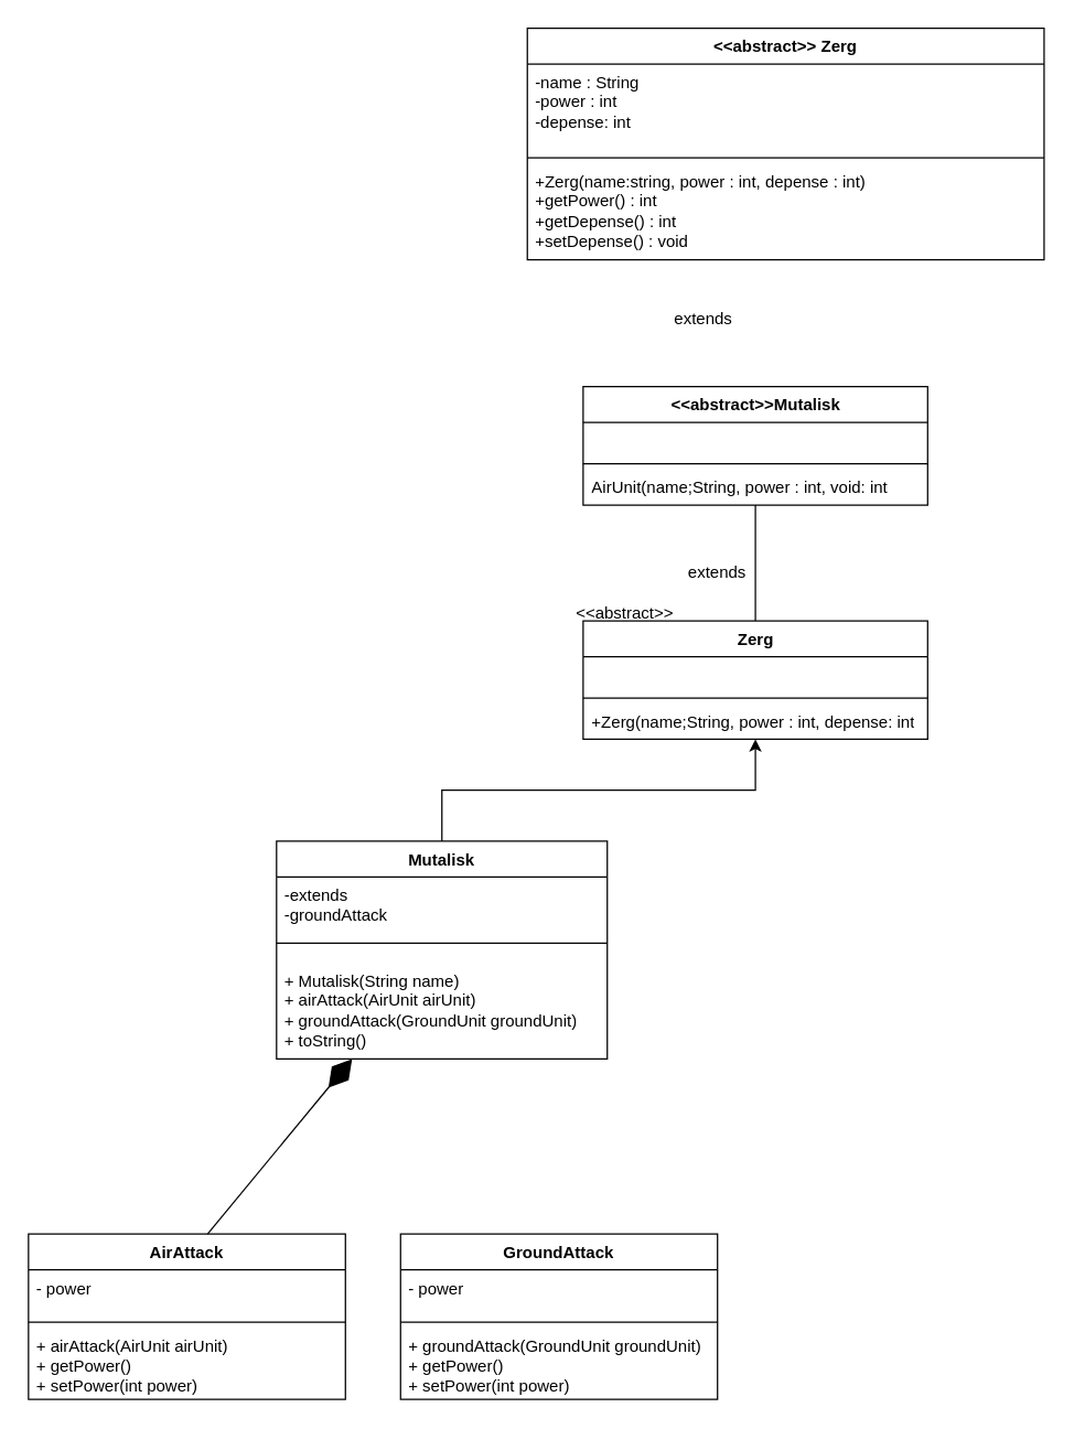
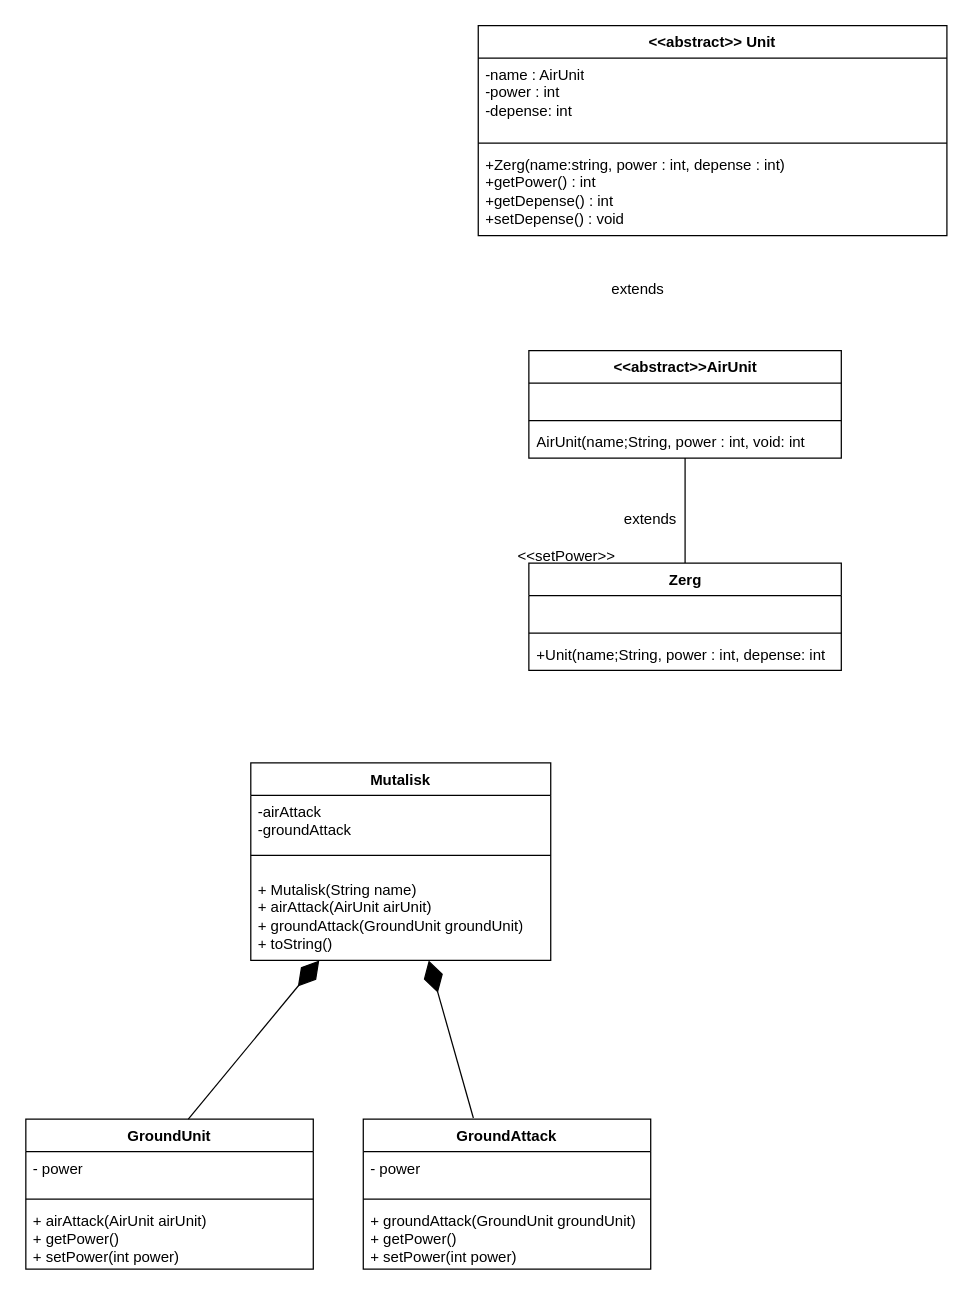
- <mxCell id="10" value="&amp;lt;&amp;lt;abstract&amp;gt;&amp;gt; Zerg" style="swimlane;fontStyle=1;align=center;verticalAlign=top;childLayout=stackLayout;horizontal=1;startSize=26;horizontalStack=0;resizeParent=1;resizeParentMax=0;resizeLast=0;collapsible=1;marginBottom=0;whiteSpace=wrap;html=1;labelBackgroundColor=none;" vertex="1" parent="1"><mxGeometry x="382" y="20" width="375" height="168" as="geometry" /></mxCell>
+ <mxCell id="10" value="&amp;lt;&amp;lt;abstract&amp;gt;&amp;gt; Unit" style="swimlane;fontStyle=1;align=center;verticalAlign=top;childLayout=stackLayout;horizontal=1;startSize=26;horizontalStack=0;resizeParent=1;resizeParentMax=0;resizeLast=0;collapsible=1;marginBottom=0;whiteSpace=wrap;html=1;labelBackgroundColor=none;" vertex="1" parent="1"><mxGeometry x="382" y="20" width="375" height="168" as="geometry" /></mxCell>
- <mxCell id="11" value="-name : String&lt;br&gt;-power : int&lt;br&gt;-depense: int" style="text;strokeColor=none;fillColor=none;align=left;verticalAlign=top;spacingLeft=4;spacingRight=4;overflow=hidden;rotatable=0;points=[[0,0.5],[1,0.5]];portConstraint=eastwest;whiteSpace=wrap;html=1;labelBackgroundColor=none;" vertex="1" parent="10"><mxGeometry y="26" width="375" height="64" as="geometry" /></mxCell>
+ <mxCell id="11" value="-name : AirUnit&lt;br&gt;-power : int&lt;br&gt;-depense: int" style="text;strokeColor=none;fillColor=none;align=left;verticalAlign=top;spacingLeft=4;spacingRight=4;overflow=hidden;rotatable=0;points=[[0,0.5],[1,0.5]];portConstraint=eastwest;whiteSpace=wrap;html=1;labelBackgroundColor=none;" vertex="1" parent="10"><mxGeometry y="26" width="375" height="64" as="geometry" /></mxCell>
- <mxCell id="22" value="&amp;lt;&amp;lt;abstract&amp;gt;&amp;gt;Mutalisk" style="swimlane;fontStyle=1;align=center;verticalAlign=top;childLayout=stackLayout;horizontal=1;startSize=26;horizontalStack=0;resizeParent=1;resizeParentMax=0;resizeLast=0;collapsible=1;marginBottom=0;whiteSpace=wrap;html=1;labelBackgroundColor=none;" vertex="1" parent="1"><mxGeometry x="422.5" y="280" width="250" height="86" as="geometry" /></mxCell>
+ <mxCell id="22" value="&amp;lt;&amp;lt;abstract&amp;gt;&amp;gt;AirUnit" style="swimlane;fontStyle=1;align=center;verticalAlign=top;childLayout=stackLayout;horizontal=1;startSize=26;horizontalStack=0;resizeParent=1;resizeParentMax=0;resizeLast=0;collapsible=1;marginBottom=0;whiteSpace=wrap;html=1;labelBackgroundColor=none;" vertex="1" parent="1"><mxGeometry x="422.5" y="280" width="250" height="86" as="geometry" /></mxCell>
- <mxCell id="31" value="&amp;lt;&amp;lt;abstract&amp;gt;&amp;gt;" style="text;html=1;strokeColor=none;fillColor=none;align=center;verticalAlign=middle;whiteSpace=wrap;rounded=0;labelBackgroundColor=none;" vertex="1" parent="1"><mxGeometry x="422.5" y="430" width="60" height="30" as="geometry" /></mxCell>
+ <mxCell id="31" value="&amp;lt;&amp;lt;setPower&amp;gt;&amp;gt;" style="text;html=1;strokeColor=none;fillColor=none;align=center;verticalAlign=middle;whiteSpace=wrap;rounded=0;labelBackgroundColor=none;" vertex="1" parent="1"><mxGeometry x="422.5" y="430" width="60" height="30" as="geometry" /></mxCell>
- <mxCell id="30" value="+Zerg(name;String, power : int, depense: int" style="text;strokeColor=none;fillColor=none;align=left;verticalAlign=top;spacingLeft=4;spacingRight=4;overflow=hidden;rotatable=0;points=[[0,0.5],[1,0.5]];portConstraint=eastwest;whiteSpace=wrap;html=1;labelBackgroundColor=none;" vertex="1" parent="27"><mxGeometry y="60" width="250" height="26" as="geometry" /></mxCell>
+ <mxCell id="30" value="+Unit(name;String, power : int, depense: int" style="text;strokeColor=none;fillColor=none;align=left;verticalAlign=top;spacingLeft=4;spacingRight=4;overflow=hidden;rotatable=0;points=[[0,0.5],[1,0.5]];portConstraint=eastwest;whiteSpace=wrap;html=1;labelBackgroundColor=none;" vertex="1" parent="27"><mxGeometry y="60" width="250" height="26" as="geometry" /></mxCell>
- <mxCell id="14" style="edgeStyle=orthogonalEdgeStyle;rounded=0;orthogonalLoop=1;jettySize=auto;html=1;labelBackgroundColor=none;fontColor=default;" edge="1" parent="1" source="15" target="27"><mxGeometry relative="1" as="geometry" /></mxCell>
- <mxCell id="16" value="-extends&lt;br&gt;-groundAttack" style="text;strokeColor=none;fillColor=none;align=left;verticalAlign=top;spacingLeft=4;spacingRight=4;overflow=hidden;rotatable=0;points=[[0,0.5],[1,0.5]];portConstraint=eastwest;whiteSpace=wrap;html=1;labelBackgroundColor=none;" vertex="1" parent="15"><mxGeometry y="26" width="240" height="34" as="geometry" /></mxCell>
+ <mxCell id="16" value="-airAttack&lt;br&gt;-groundAttack" style="text;strokeColor=none;fillColor=none;align=left;verticalAlign=top;spacingLeft=4;spacingRight=4;overflow=hidden;rotatable=0;points=[[0,0.5],[1,0.5]];portConstraint=eastwest;whiteSpace=wrap;html=1;labelBackgroundColor=none;" vertex="1" parent="15"><mxGeometry y="26" width="240" height="34" as="geometry" /></mxCell>
+ <mxCell id="20" value="" style="endArrow=diamondThin;endFill=1;endSize=24;html=1;rounded=0;exitX=0.383;exitY=-0.008;exitDx=0;exitDy=0;exitPerimeter=0;labelBackgroundColor=none;fontColor=default;" edge="1" parent="1" source="6" target="15"><mxGeometry width="160" relative="1" as="geometry"><mxPoint x="309.997" y="895" as="sourcePoint" /><mxPoint x="379.895" y="793" as="targetPoint" /></mxGeometry></mxCell>
- <mxCell id="2" value="AirAttack" style="swimlane;fontStyle=1;align=center;verticalAlign=top;childLayout=stackLayout;horizontal=1;startSize=26;horizontalStack=0;resizeParent=1;resizeParentMax=0;resizeLast=0;collapsible=1;marginBottom=0;whiteSpace=wrap;html=1;labelBackgroundColor=none;" vertex="1" parent="1"><mxGeometry x="20" y="895" width="230" height="120" as="geometry" /></mxCell>
+ <mxCell id="2" value="GroundUnit" style="swimlane;fontStyle=1;align=center;verticalAlign=top;childLayout=stackLayout;horizontal=1;startSize=26;horizontalStack=0;resizeParent=1;resizeParentMax=0;resizeLast=0;collapsible=1;marginBottom=0;whiteSpace=wrap;html=1;labelBackgroundColor=none;" vertex="1" parent="1"><mxGeometry x="20" y="895" width="230" height="120" as="geometry" /></mxCell>
